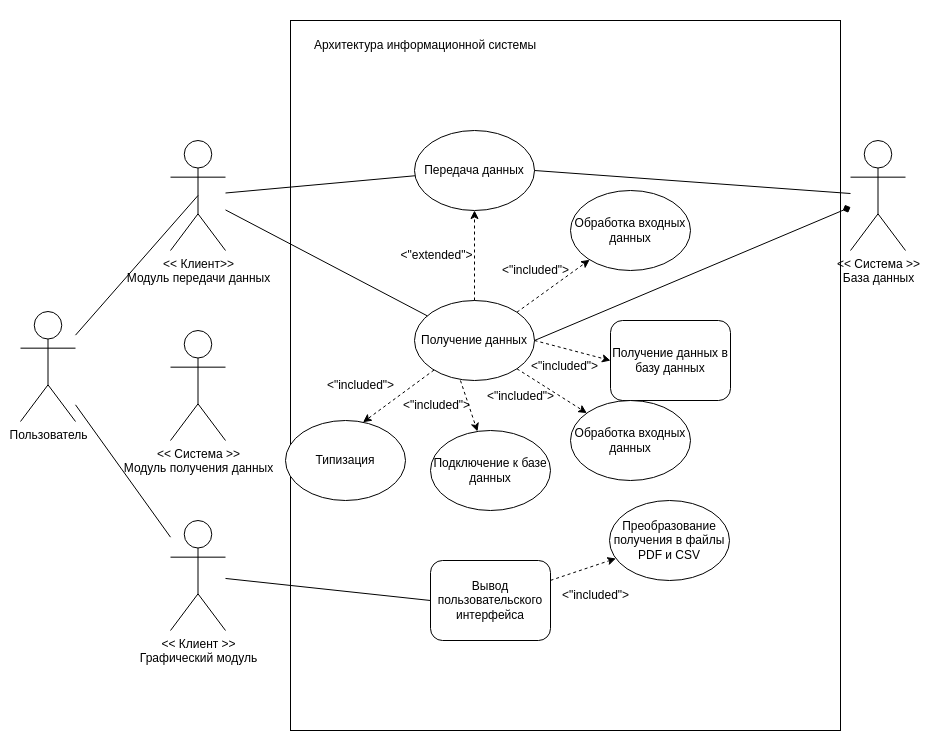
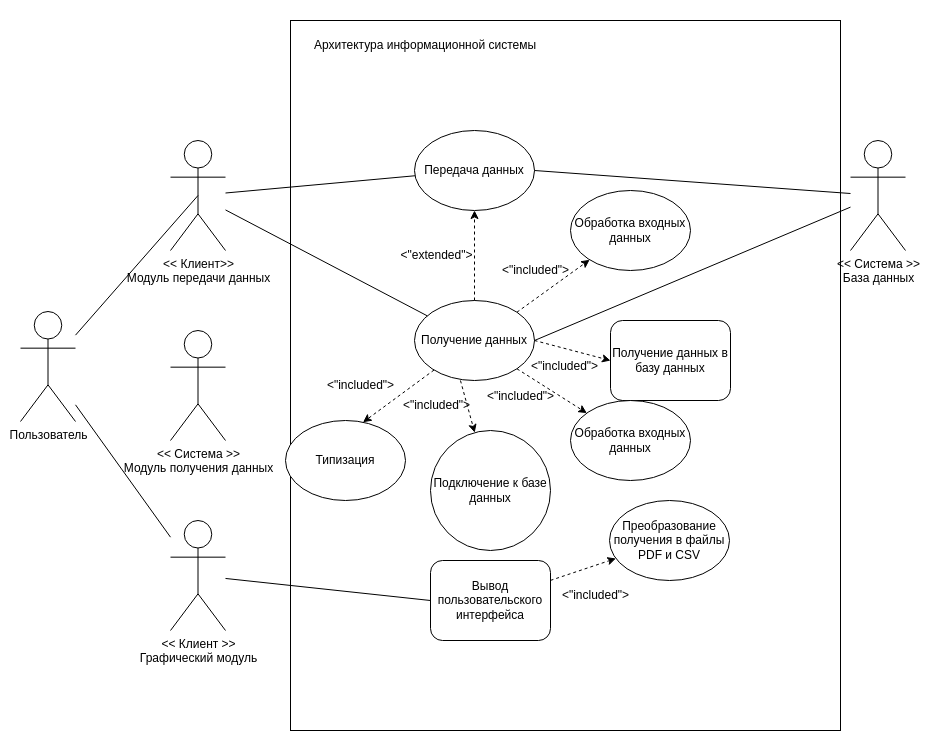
- <mxCell id="23" value="" style="endArrow=diamond;html=1;rounded=0;exitX=1;exitY=0.5;exitDx=0;exitDy=0;" edge="1" parent="1" source="16" target="4"><mxGeometry width="50" height="50" relative="1" as="geometry"><mxPoint x="510" y="195" as="sourcePoint" /><mxPoint x="820" y="195" as="targetPoint" /></mxGeometry></mxCell>
+ <mxCell id="23" value="" style="endArrow=none;html=1;rounded=0;exitX=1;exitY=0.5;exitDx=0;exitDy=0;" edge="1" parent="1" source="16" target="4"><mxGeometry width="50" height="50" relative="1" as="geometry"><mxPoint x="510" y="195" as="sourcePoint" /><mxPoint x="820" y="195" as="targetPoint" /></mxGeometry></mxCell>
- <mxCell id="8" value="Подключение к базе данных" style="ellipse;whiteSpace=wrap;html=1;" vertex="1" parent="1"><mxGeometry x="430" y="430" width="120" height="80" as="geometry" /></mxCell>
+ <mxCell id="8" value="Подключение к базе данных" style="ellipse;whiteSpace=wrap;html=1;" vertex="1" parent="1"><mxGeometry x="430" y="430" width="120" height="120" as="geometry" /></mxCell>
